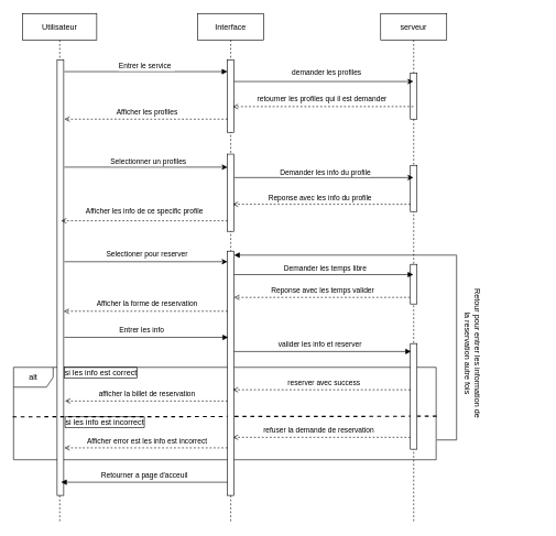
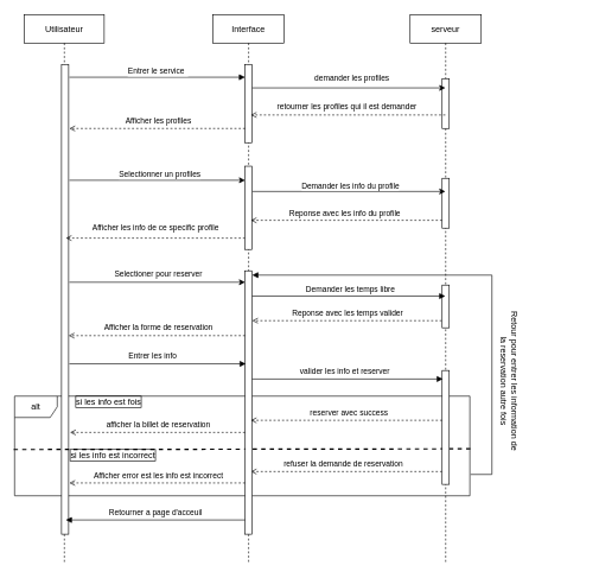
- <mxCell id="6" value="si les info est correct" style="text;html=1;strokeColor=none;fillColor=none;align=center;verticalAlign=middle;whiteSpace=wrap;rounded=0;labelBorderColor=default;" parent="2" vertex="1"><mxGeometry x="46" y="529" width="145" height="30" as="geometry" /></mxCell>
+ <mxCell id="6" value="si les info est fois" style="text;html=1;strokeColor=none;fillColor=none;align=center;verticalAlign=middle;whiteSpace=wrap;rounded=0;labelBorderColor=default;" parent="2" vertex="1"><mxGeometry x="46" y="529" width="145" height="30" as="geometry" /></mxCell>
